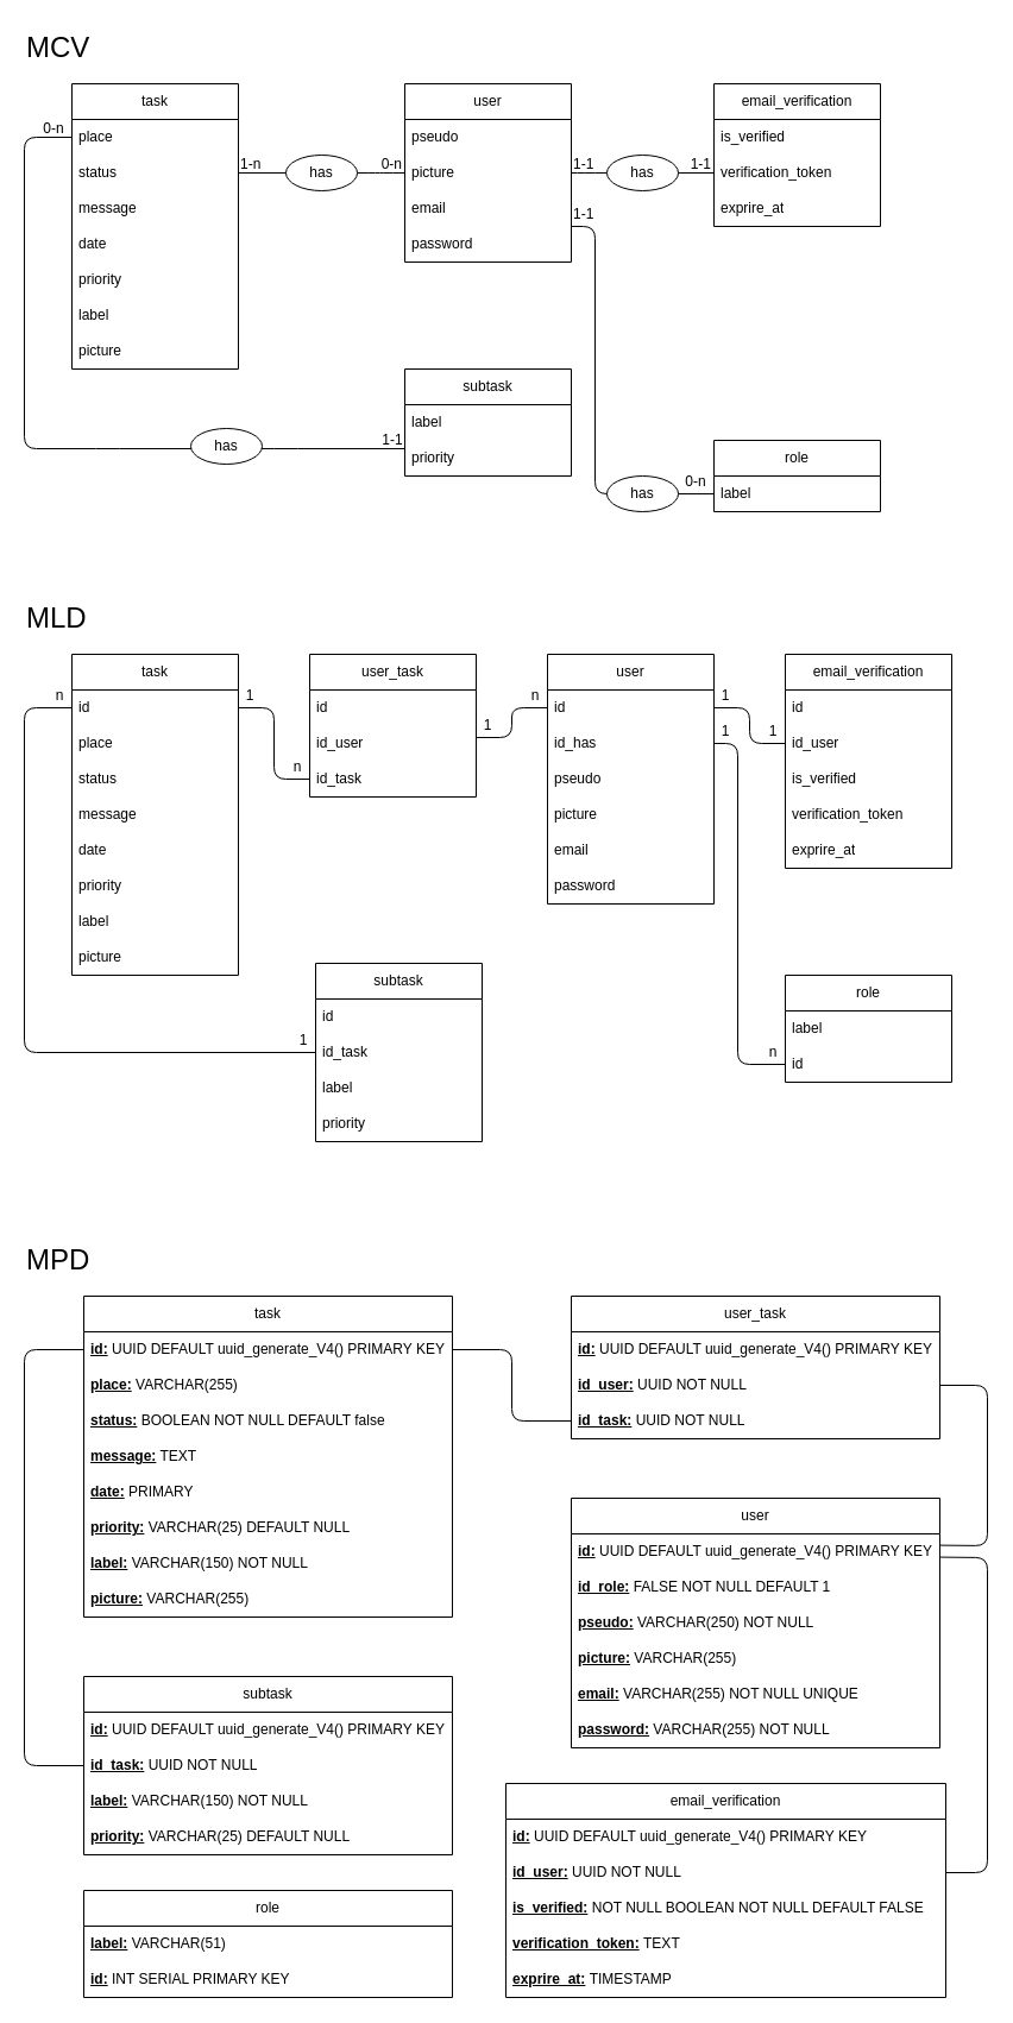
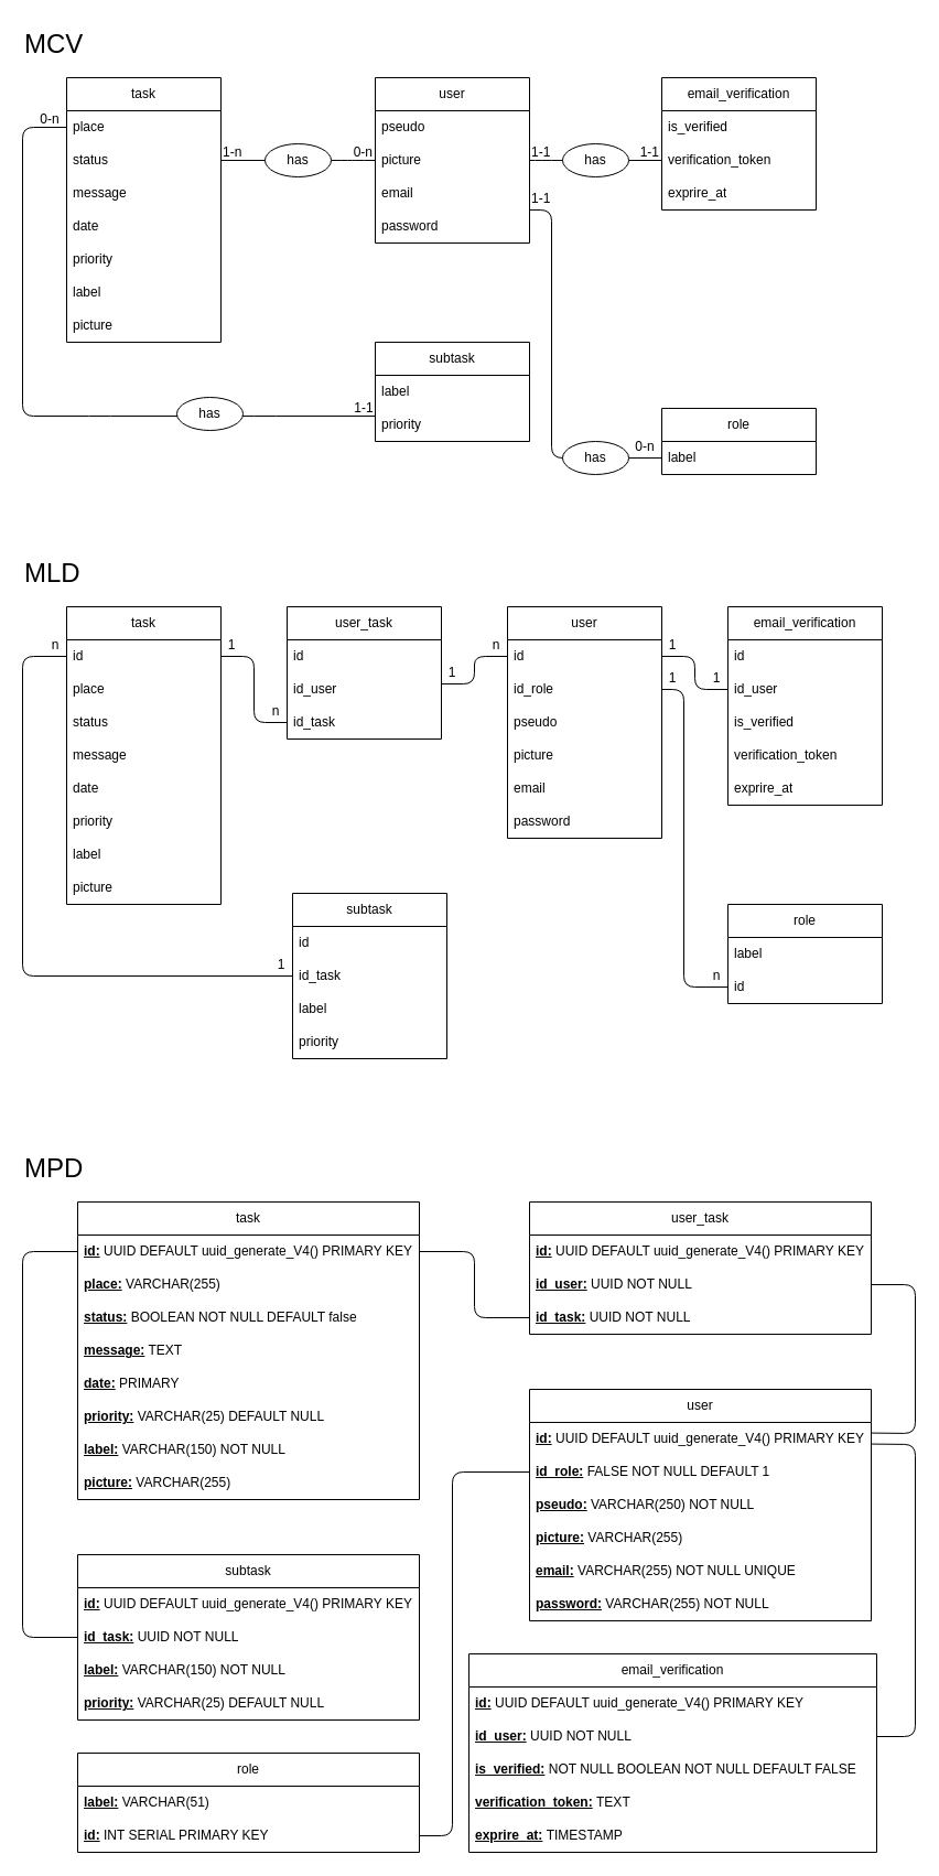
- <mxCell id="44" value="id_has" style="text;strokeColor=none;fillColor=none;align=left;verticalAlign=middle;spacingLeft=4;spacingRight=4;overflow=hidden;points=[[0,0.5],[1,0.5]];portConstraint=eastwest;rotatable=0;whiteSpace=wrap;html=1;" parent="42" vertex="1"><mxGeometry y="60" width="140" height="30" as="geometry" /></mxCell>
+ <mxCell id="44" value="id_role" style="text;strokeColor=none;fillColor=none;align=left;verticalAlign=middle;spacingLeft=4;spacingRight=4;overflow=hidden;points=[[0,0.5],[1,0.5]];portConstraint=eastwest;rotatable=0;whiteSpace=wrap;html=1;" parent="42" vertex="1"><mxGeometry y="60" width="140" height="30" as="geometry" /></mxCell>
+ <mxCell id="129" value="" style="endArrow=none;html=1;entryX=0;entryY=0.5;entryDx=0;entryDy=0;exitX=1;exitY=0.5;exitDx=0;exitDy=0;" edge="1" parent="1" source="115" target="108"><mxGeometry width="50" height="50" relative="1" as="geometry"><mxPoint x="420" y="1380" as="sourcePoint" /><mxPoint x="470" y="1330" as="targetPoint" /><Array as="points"><mxPoint x="410" y="1665" /><mxPoint x="410" y="1335" /></Array></mxGeometry></mxCell>
